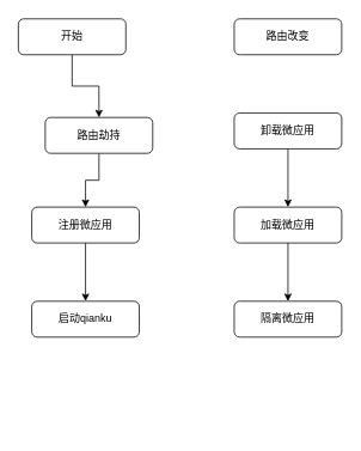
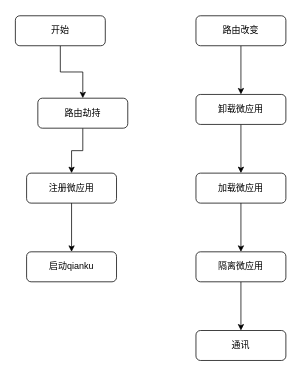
+ <mxCell id="14" value="" style="edgeStyle=orthogonalEdgeStyle;rounded=0;orthogonalLoop=1;jettySize=auto;html=1;" parent="1" source="15" target="5" edge="1"><mxGeometry relative="1" as="geometry" /></mxCell>
+ <mxCell id="6" value="" style="edgeStyle=orthogonalEdgeStyle;rounded=0;orthogonalLoop=1;jettySize=auto;html=1;" parent="1" source="7" target="18" edge="1"><mxGeometry relative="1" as="geometry" /></mxCell>
+ <mxCell id="18" value="通讯" style="rounded=1;whiteSpace=wrap;html=1;fontSize=12;glass=0;strokeWidth=1;shadow=0;" parent="1" vertex="1"><mxGeometry x="261" y="440" width="120" height="40" as="geometry" /></mxCell>
